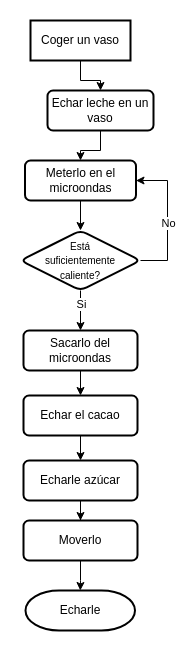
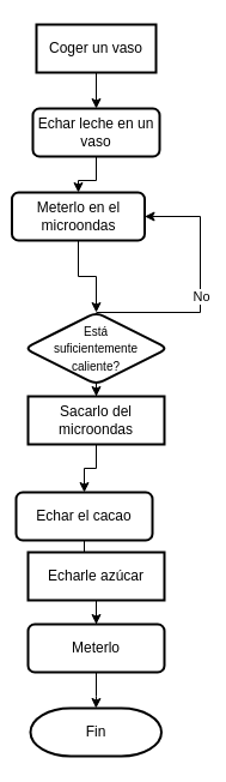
- <mxCell id="5" value="Echar leche en un vaso" style="whiteSpace=wrap;html=1;rounded=1;arcSize=14;strokeWidth=2;" parent="1" vertex="1"><mxGeometry x="47" y="90" width="106" height="40" as="geometry" /></mxCell>
+ <mxCell id="5" value="Echar leche en un vaso" style="whiteSpace=wrap;html=1;rounded=1;arcSize=14;strokeWidth=2;" parent="1" vertex="1"><mxGeometry x="27" y="90" width="106" height="40" as="geometry" /></mxCell>
- <mxCell id="7" value="Meterlo en el microondas" style="whiteSpace=wrap;html=1;rounded=1;arcSize=14;strokeWidth=2;" parent="1" vertex="1"><mxGeometry x="24.5" y="160" width="111" height="40" as="geometry" /></mxCell>
+ <mxCell id="7" value="Meterlo en el microondas" style="whiteSpace=wrap;html=1;rounded=1;arcSize=14;strokeWidth=2;" parent="1" vertex="1"><mxGeometry x="9.5" y="160" width="111" height="40" as="geometry" /></mxCell>
- <mxCell id="12" value="&lt;div&gt;&lt;font style=&quot;font-size: 10px;&quot;&gt;Está &lt;br&gt;&lt;/font&gt;&lt;/div&gt;&lt;div&gt;&lt;font style=&quot;font-size: 10px;&quot; size=&quot;3&quot;&gt;suficientemente &lt;br&gt;&lt;/font&gt;&lt;/div&gt;&lt;div&gt;&lt;font style=&quot;font-size: 10px;&quot; size=&quot;3&quot;&gt;caliente?&lt;/font&gt;&lt;/div&gt;" style="rhombus;whiteSpace=wrap;html=1;rounded=1;arcSize=14;strokeWidth=2;shadow=0;" parent="1" vertex="1"><mxGeometry x="20" y="230" width="120" height="60" as="geometry" /></mxCell>
+ <mxCell id="12" value="&lt;div&gt;&lt;font style=&quot;font-size: 10px;&quot;&gt;Está &lt;br&gt;&lt;/font&gt;&lt;/div&gt;&lt;div&gt;&lt;font style=&quot;font-size: 10px;&quot; size=&quot;3&quot;&gt;suficientemente &lt;br&gt;&lt;/font&gt;&lt;/div&gt;&lt;div&gt;&lt;font style=&quot;font-size: 10px;&quot; size=&quot;3&quot;&gt;caliente?&lt;/font&gt;&lt;/div&gt;" style="rhombus;whiteSpace=wrap;html=1;rounded=1;arcSize=14;strokeWidth=2;shadow=0;" parent="1" vertex="1"><mxGeometry x="20" y="260" width="120" height="60" as="geometry" /></mxCell>
- <mxCell id="14" value="Sacarlo del microondas" style="whiteSpace=wrap;html=1;rounded=1;arcSize=14;strokeWidth=2;shadow=0;" parent="1" vertex="1"><mxGeometry x="23" y="330" width="114" height="40" as="geometry" /></mxCell>
+ <mxCell id="14" value="Sacarlo del microondas" style="whiteSpace=wrap;html=1;arcSize=14;strokeWidth=2;shadow=0;rounded=0;" parent="1" vertex="1"><mxGeometry x="23" y="330" width="114" height="40" as="geometry" /></mxCell>
- <mxCell id="16" value="Echar el cacao" style="whiteSpace=wrap;html=1;rounded=1;arcSize=14;strokeWidth=2;shadow=0;" parent="1" vertex="1"><mxGeometry x="23" y="395" width="114" height="40" as="geometry" /></mxCell>
+ <mxCell id="16" value="Echar el cacao" style="whiteSpace=wrap;html=1;rounded=1;arcSize=14;strokeWidth=2;shadow=0;" parent="1" vertex="1"><mxGeometry x="13" y="410" width="114" height="40" as="geometry" /></mxCell>
- <mxCell id="18" value="Echarle azúcar" style="whiteSpace=wrap;html=1;rounded=1;arcSize=14;strokeWidth=2;shadow=0;" parent="1" vertex="1"><mxGeometry x="23" y="460" width="114" height="40" as="geometry" /></mxCell>
+ <mxCell id="18" value="Echarle azúcar" style="whiteSpace=wrap;html=1;arcSize=14;strokeWidth=2;shadow=0;rounded=0;" parent="1" vertex="1"><mxGeometry x="23" y="460" width="114" height="40" as="geometry" /></mxCell>
- <mxCell id="20" value="Moverlo" style="whiteSpace=wrap;html=1;rounded=1;arcSize=14;strokeWidth=2;shadow=0;" parent="1" vertex="1"><mxGeometry x="23" y="520" width="114" height="40" as="geometry" /></mxCell>
+ <mxCell id="20" value="Meterlo" style="whiteSpace=wrap;html=1;rounded=1;arcSize=14;strokeWidth=2;shadow=0;" parent="1" vertex="1"><mxGeometry x="23" y="520" width="114" height="40" as="geometry" /></mxCell>
- <mxCell id="21" value="Echarle" style="strokeWidth=2;html=1;shape=mxgraph.flowchart.terminator;whiteSpace=wrap;" vertex="1" parent="1"><mxGeometry x="25" y="590" width="109.5" height="40" as="geometry" /></mxCell>
+ <mxCell id="21" value="Fin" style="strokeWidth=2;html=1;shape=mxgraph.flowchart.terminator;whiteSpace=wrap;" vertex="1" parent="1"><mxGeometry x="25" y="590" width="109.5" height="40" as="geometry" /></mxCell>
